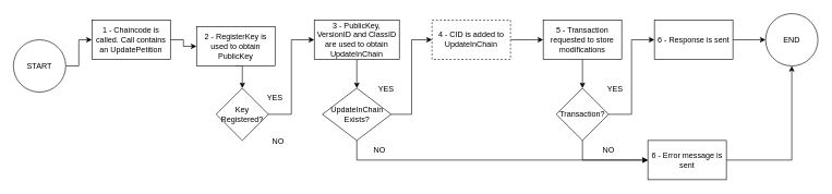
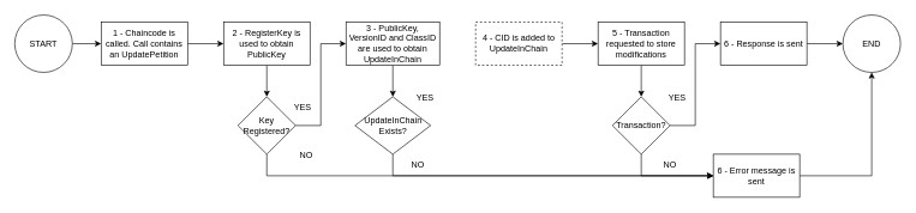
- <mxCell id="7" value="2 - RegisterKey is used to obtain PublicKey" style="rounded=0;whiteSpace=wrap;html=1;" vertex="1" parent="1"><mxGeometry x="300" y="40" width="120" height="60" as="geometry" /></mxCell>
+ <mxCell id="7" value="2 - RegisterKey is used to obtain PublicKey" style="rounded=0;whiteSpace=wrap;html=1;" vertex="1" parent="1"><mxGeometry x="310" y="30" width="120" height="60" as="geometry" /></mxCell>
- <mxCell id="3" value="START" style="ellipse;whiteSpace=wrap;html=1;aspect=fixed;" vertex="1" parent="1"><mxGeometry x="20" y="60" width="80" height="80" as="geometry" /></mxCell>
+ <mxCell id="3" value="START" style="ellipse;whiteSpace=wrap;html=1;aspect=fixed;" vertex="1" parent="1"><mxGeometry x="20" y="20" width="80" height="80" as="geometry" /></mxCell>
- <mxCell id="17" style="edgeStyle=orthogonalEdgeStyle;rounded=0;orthogonalLoop=1;jettySize=auto;html=1;exitX=1;exitY=0.5;exitDx=0;exitDy=0;entryX=0;entryY=0.5;entryDx=0;entryDy=0;" edge="1" parent="1" source="19" target="11"><mxGeometry relative="1" as="geometry" /></mxCell>
+ <mxCell id="28" style="edgeStyle=orthogonalEdgeStyle;rounded=0;orthogonalLoop=1;jettySize=auto;html=1;exitX=0.5;exitY=1;exitDx=0;exitDy=0;" edge="1" parent="1" source="29" target="22"><mxGeometry relative="1" as="geometry" /></mxCell>
